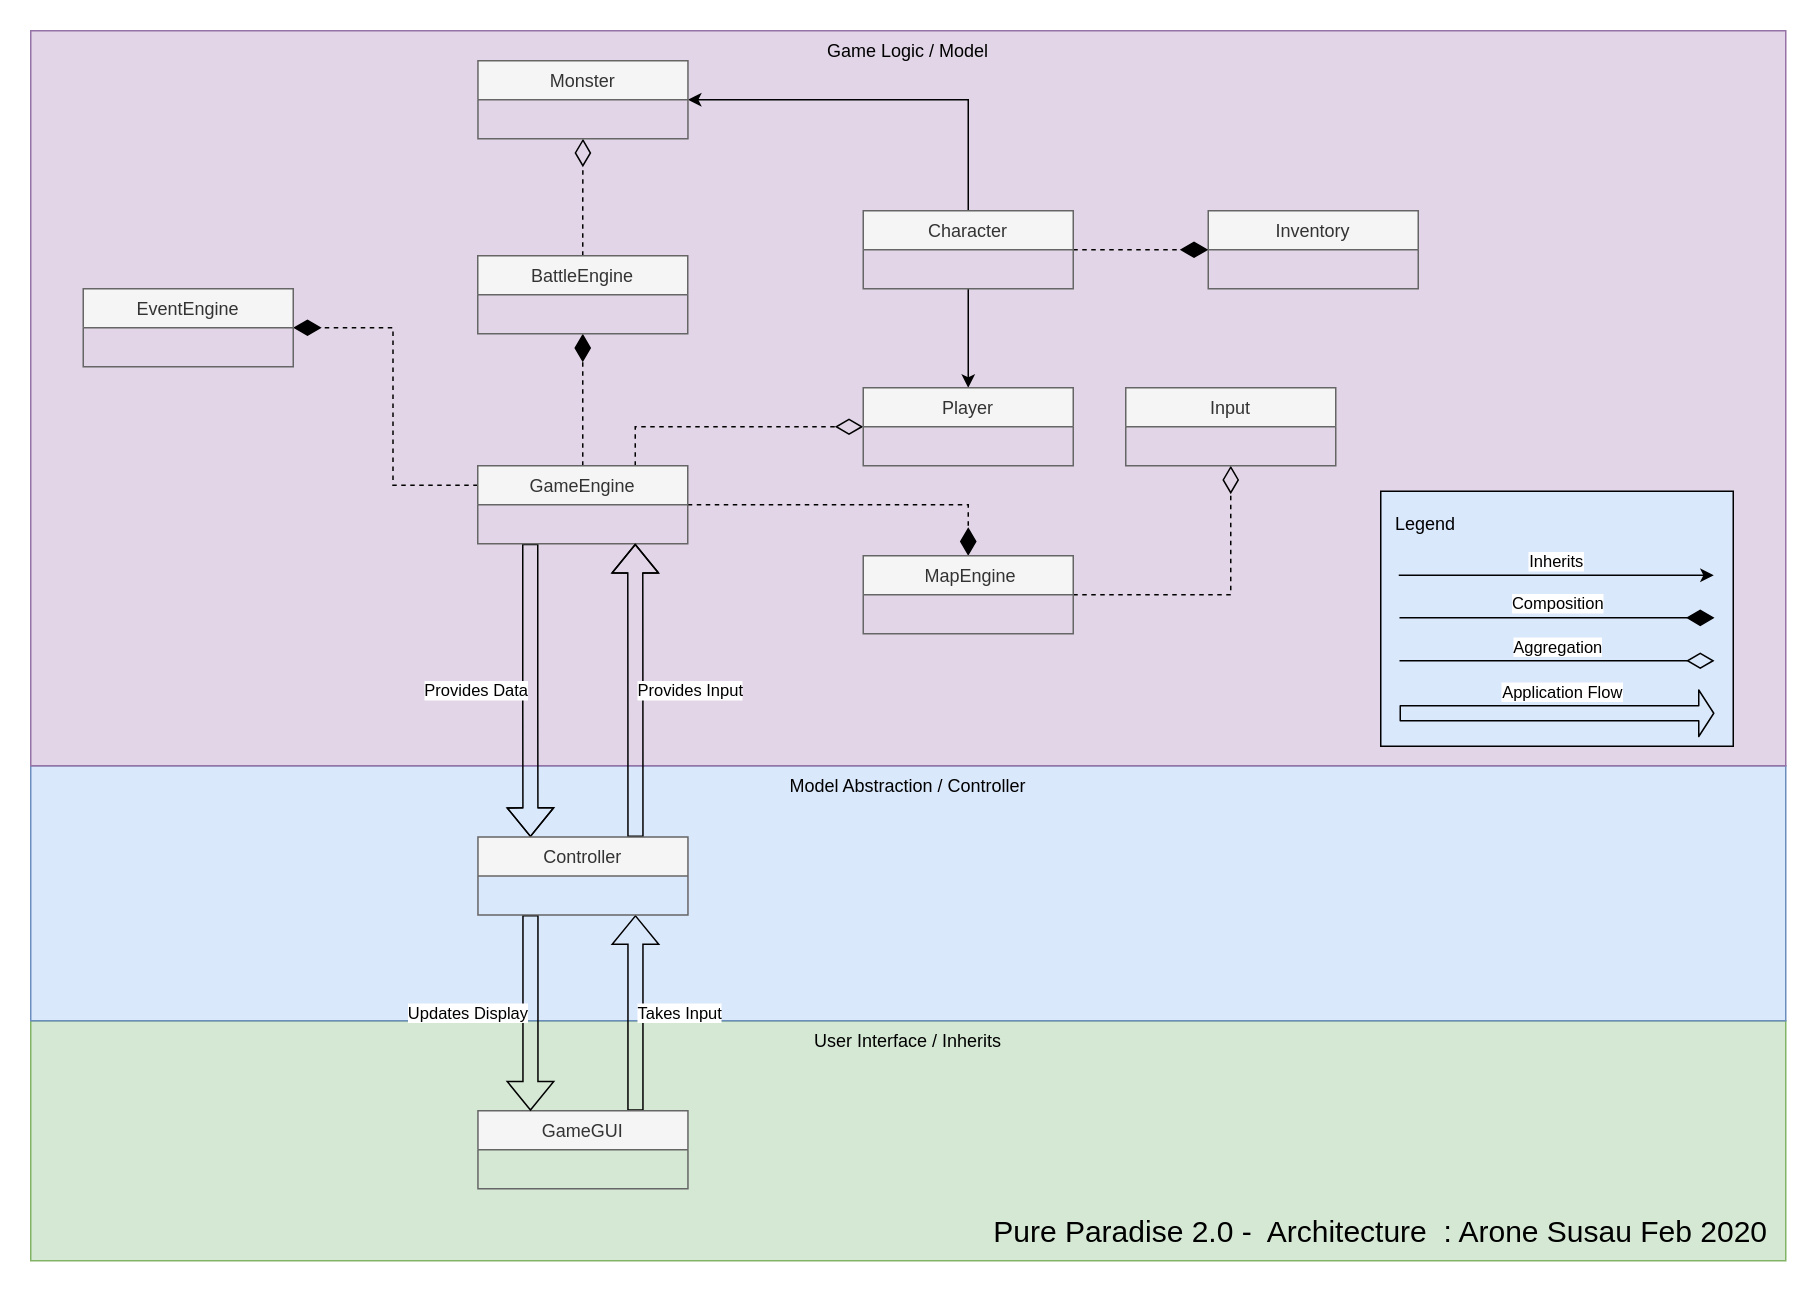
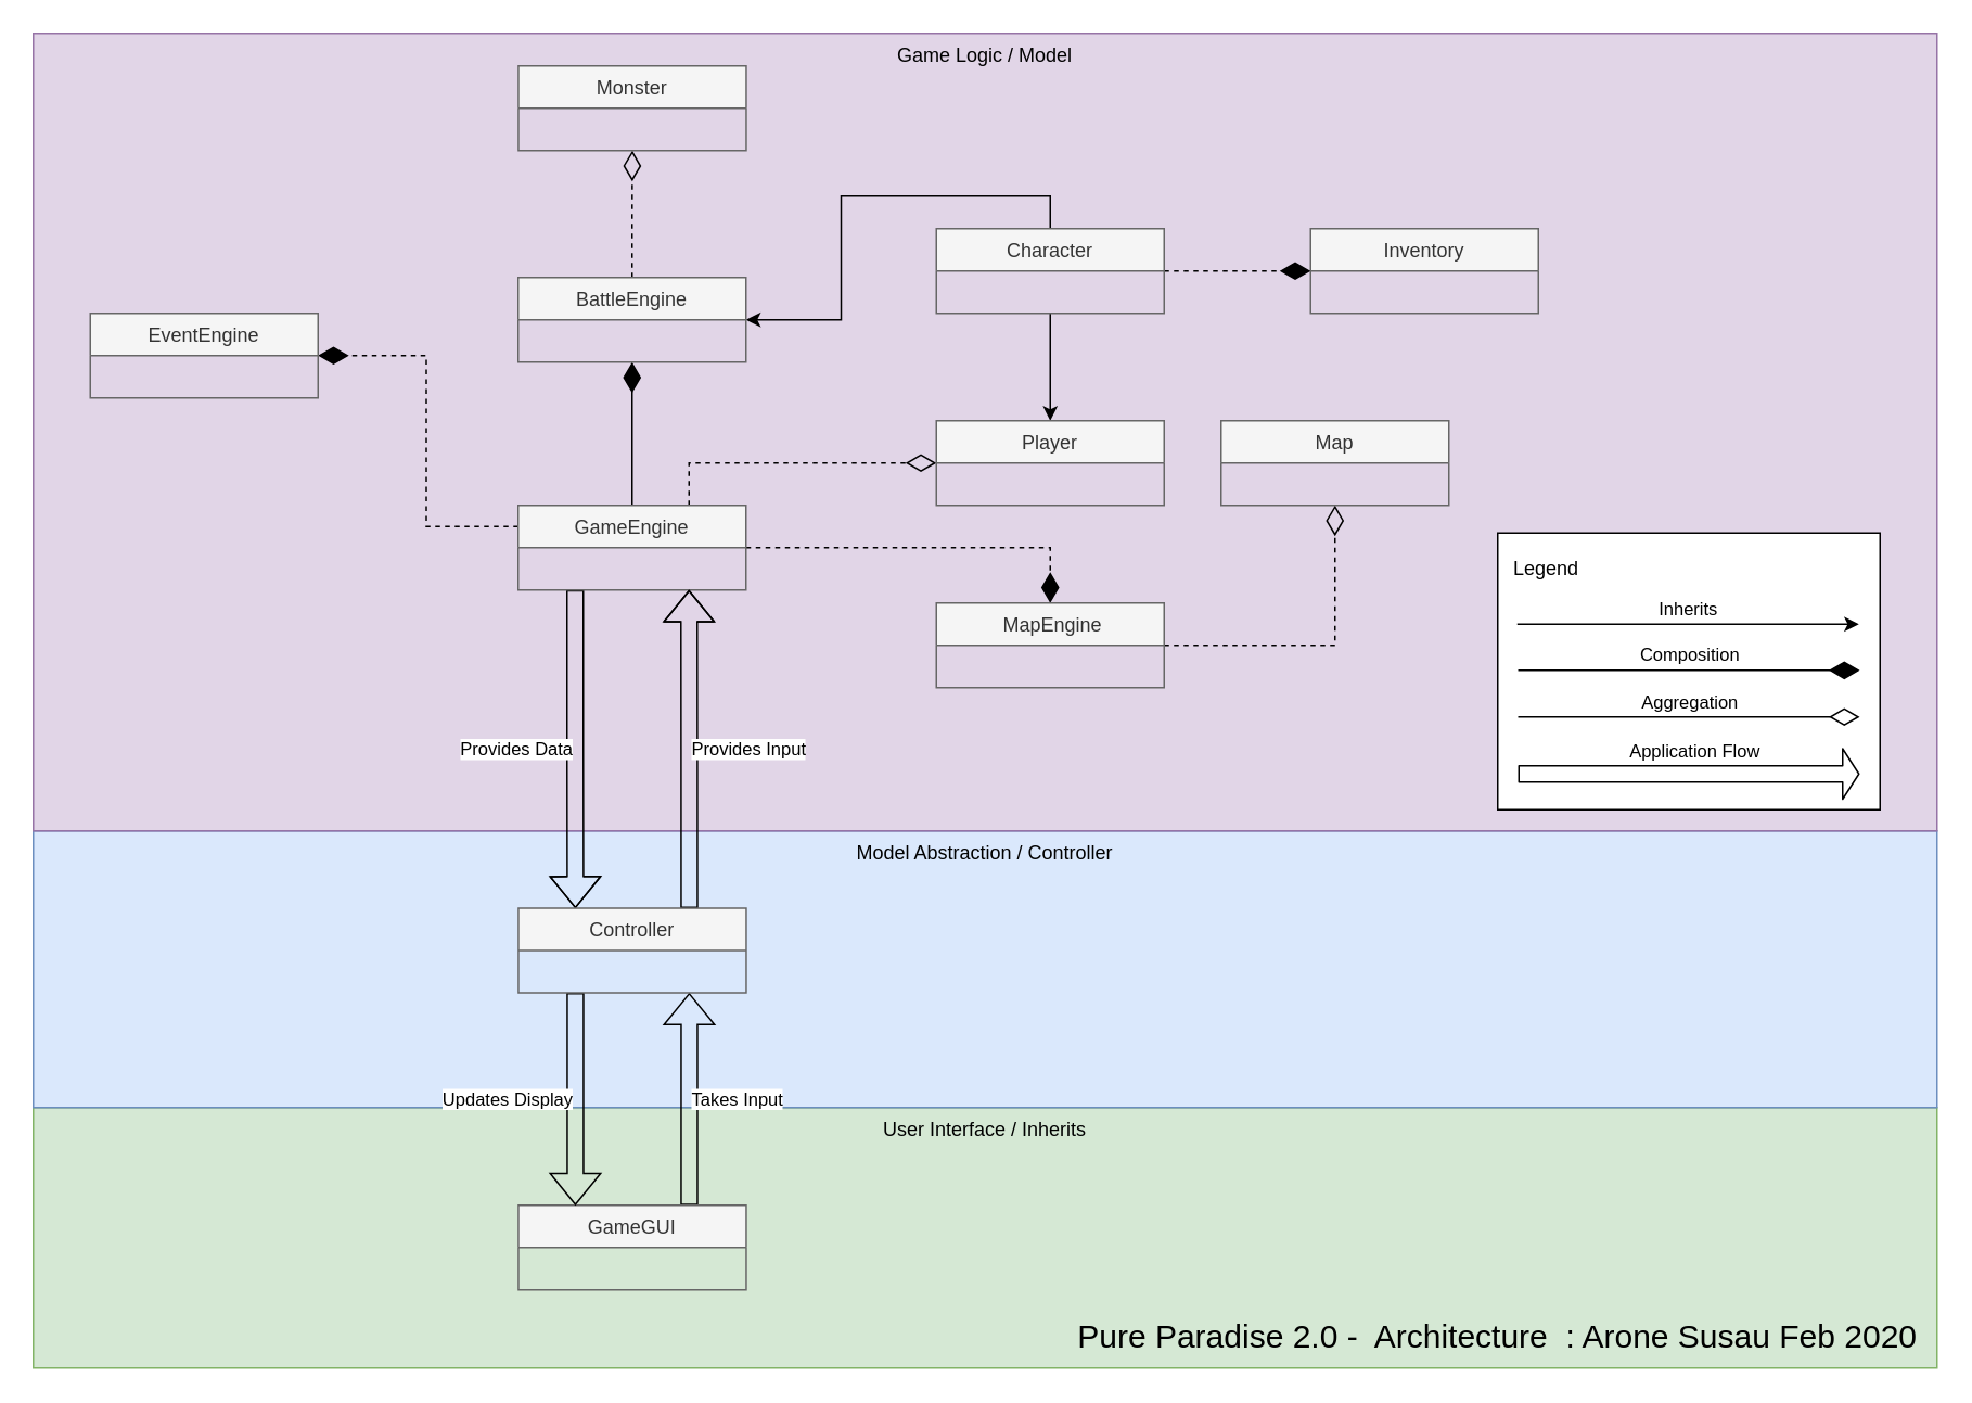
- <mxCell id="15" style="edgeStyle=orthogonalEdgeStyle;rounded=0;orthogonalLoop=1;jettySize=auto;html=1;entryX=1;entryY=0.5;entryDx=0;entryDy=0;exitX=0.5;exitY=0;exitDx=0;exitDy=0;" edge="1" parent="1" source="17" target="23"><mxGeometry relative="1" as="geometry" /></mxCell>
+ <mxCell id="15" style="edgeStyle=orthogonalEdgeStyle;rounded=0;orthogonalLoop=1;jettySize=auto;html=1;exitX=0.5;exitY=0;exitDx=0;exitDy=0;" edge="1" parent="1" source="17" target="22"><mxGeometry relative="1" as="geometry" /></mxCell>
- <mxCell id="34" value="Input" style="swimlane;fontStyle=0;childLayout=stackLayout;horizontal=1;startSize=26;fillColor=#f5f5f5;horizontalStack=0;resizeParent=1;resizeParentMax=0;resizeLast=0;collapsible=1;marginBottom=0;strokeColor=#666666;fontColor=#333333;" vertex="1" parent="1"><mxGeometry x="750" y="258" width="140" height="52" as="geometry" /></mxCell>
+ <mxCell id="34" value="Map" style="swimlane;fontStyle=0;childLayout=stackLayout;horizontal=1;startSize=26;fillColor=#f5f5f5;horizontalStack=0;resizeParent=1;resizeParentMax=0;resizeLast=0;collapsible=1;marginBottom=0;strokeColor=#666666;fontColor=#333333;" vertex="1" parent="1"><mxGeometry x="750" y="258" width="140" height="52" as="geometry" /></mxCell>
- <mxCell id="5" style="edgeStyle=orthogonalEdgeStyle;rounded=0;orthogonalLoop=1;jettySize=auto;html=1;entryX=0.5;entryY=1;entryDx=0;entryDy=0;dashed=1;endArrow=diamondThin;endFill=1;endSize=16;" edge="1" parent="1" source="10" target="22"><mxGeometry relative="1" as="geometry" /></mxCell>
+ <mxCell id="5" style="edgeStyle=orthogonalEdgeStyle;rounded=0;orthogonalLoop=1;jettySize=auto;html=1;entryX=0.5;entryY=1;entryDx=0;entryDy=0;dashed=0;endArrow=diamondThin;endFill=1;endSize=16;" edge="1" parent="1" source="10" target="22"><mxGeometry relative="1" as="geometry" /></mxCell>
- <mxCell id="28" value="Legend" style="rounded=0;whiteSpace=wrap;html=1;align=left;verticalAlign=top;spacing=10;fillColor=#dae8fc;" vertex="1" parent="1"><mxGeometry x="920" y="327" width="235" height="170" as="geometry" /></mxCell>
+ <mxCell id="28" value="Legend" style="rounded=0;whiteSpace=wrap;html=1;align=left;verticalAlign=top;spacing=10;" vertex="1" parent="1"><mxGeometry x="920" y="327" width="235" height="170" as="geometry" /></mxCell>
